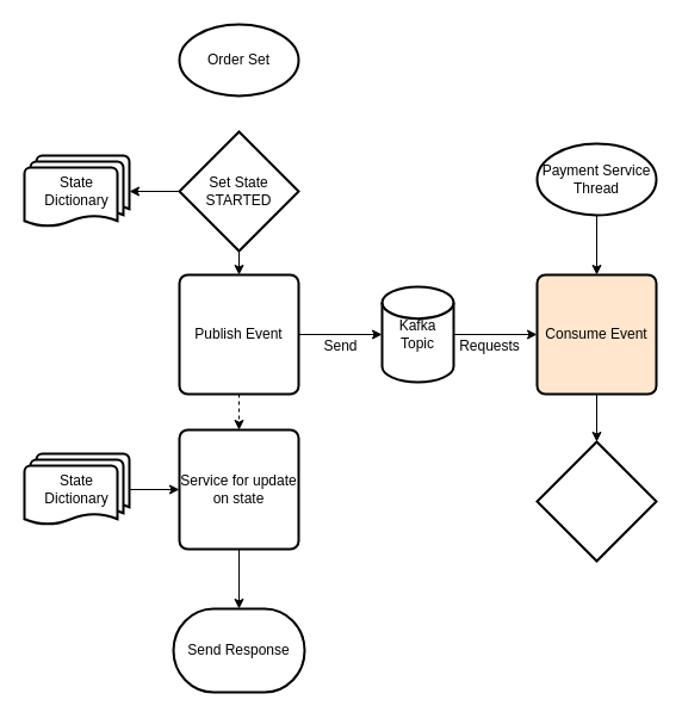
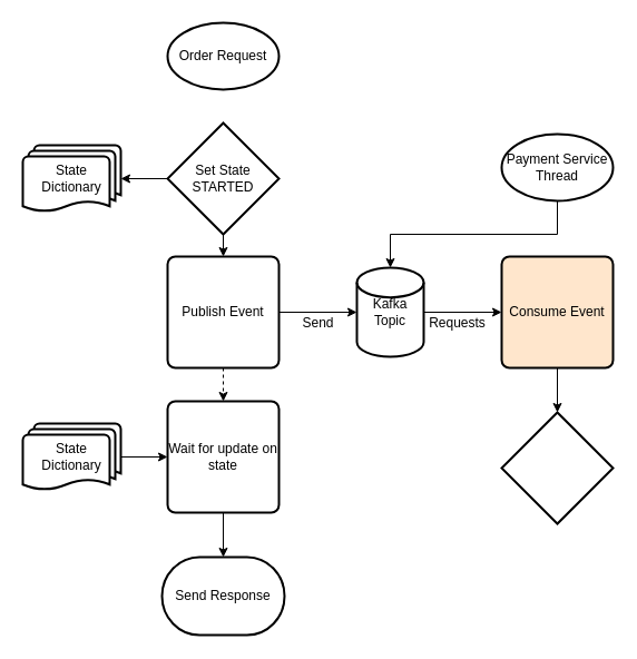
- <mxCell id="2" value="Order Set" style="strokeWidth=2;html=1;shape=mxgraph.flowchart.start_1;whiteSpace=wrap;" vertex="1" parent="1"><mxGeometry x="150" y="20" width="100" height="60" as="geometry" /></mxCell>
+ <mxCell id="2" value="Order Request" style="strokeWidth=2;html=1;shape=mxgraph.flowchart.start_1;whiteSpace=wrap;" vertex="1" parent="1"><mxGeometry x="150" y="20" width="100" height="60" as="geometry" /></mxCell>
- <mxCell id="18" style="edgeStyle=orthogonalEdgeStyle;rounded=0;orthogonalLoop=1;jettySize=auto;html=1;exitX=0.5;exitY=1;exitDx=0;exitDy=0;exitPerimeter=0;entryX=0.5;entryY=0;entryDx=0;entryDy=0;" edge="1" parent="1" source="19" target="21"><mxGeometry relative="1" as="geometry" /></mxCell>
+ <mxCell id="18" style="edgeStyle=orthogonalEdgeStyle;rounded=0;orthogonalLoop=1;jettySize=auto;html=1;exitX=0.5;exitY=1;exitDx=0;exitDy=0;exitPerimeter=0;" edge="1" parent="1" source="19" target="16"><mxGeometry relative="1" as="geometry" /></mxCell>
- <mxCell id="10" value="Service for update on state" style="rounded=1;whiteSpace=wrap;html=1;absoluteArcSize=1;arcSize=14;strokeWidth=2;" vertex="1" parent="1"><mxGeometry x="150" y="360" width="100" height="100" as="geometry" /></mxCell>
+ <mxCell id="10" value="Wait for update on state" style="rounded=1;whiteSpace=wrap;html=1;absoluteArcSize=1;arcSize=14;strokeWidth=2;" vertex="1" parent="1"><mxGeometry x="150" y="360" width="100" height="100" as="geometry" /></mxCell>
- <mxCell id="14" value="Send Response" style="strokeWidth=2;html=1;shape=mxgraph.flowchart.terminator;whiteSpace=wrap;" vertex="1" parent="1"><mxGeometry x="145" y="510" width="110" height="70" as="geometry" /></mxCell>
+ <mxCell id="14" value="Send Response" style="strokeWidth=2;html=1;shape=mxgraph.flowchart.terminator;whiteSpace=wrap;" vertex="1" parent="1"><mxGeometry x="145" y="500" width="110" height="70" as="geometry" /></mxCell>
